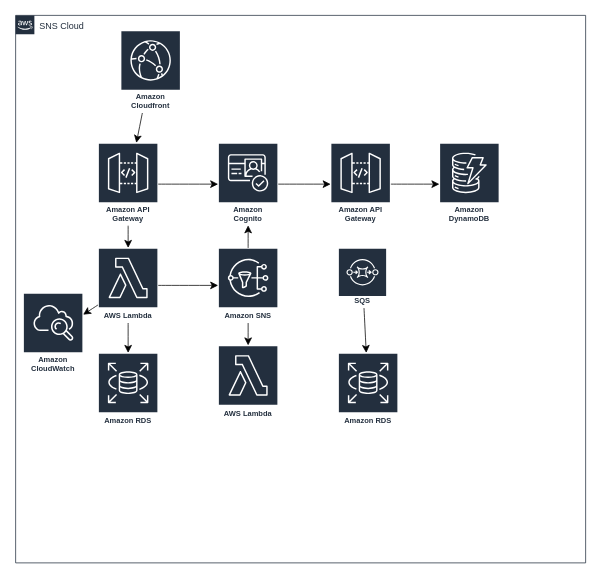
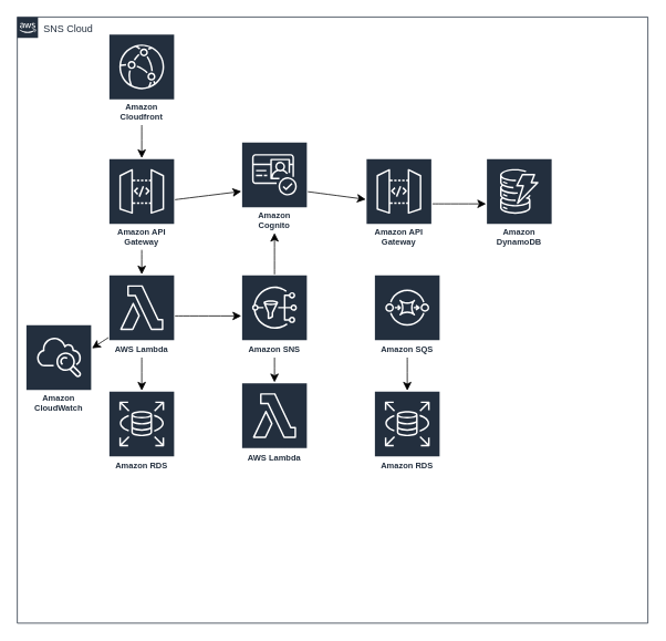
- <mxCell id="18" value="Amazon Cloudfront" style="sketch=0;outlineConnect=0;fontColor=#232F3E;gradientColor=none;strokeColor=#ffffff;fillColor=#232F3E;dashed=0;verticalLabelPosition=middle;verticalAlign=bottom;align=center;html=1;whiteSpace=wrap;fontSize=10;fontStyle=1;spacing=3;shape=mxgraph.aws4.productIcon;prIcon=mxgraph.aws4.cloudfront;" vertex="1" parent="2"><mxGeometry x="140" y="20" width="80" height="110" as="geometry" /></mxCell>
+ <mxCell id="18" value="Amazon Cloudfront" style="sketch=0;outlineConnect=0;fontColor=#232F3E;gradientColor=none;strokeColor=#ffffff;fillColor=#232F3E;dashed=0;verticalLabelPosition=middle;verticalAlign=bottom;align=center;html=1;whiteSpace=wrap;fontSize=10;fontStyle=1;spacing=3;shape=mxgraph.aws4.productIcon;prIcon=mxgraph.aws4.cloudfront;" vertex="1" parent="2"><mxGeometry x="110" y="20" width="80" height="110" as="geometry" /></mxCell>
- <mxCell id="4" value="Amazon Cognito" style="sketch=0;outlineConnect=0;fontColor=#232F3E;gradientColor=none;strokeColor=#ffffff;fillColor=#232F3E;dashed=0;verticalLabelPosition=middle;verticalAlign=bottom;align=center;html=1;whiteSpace=wrap;fontSize=10;fontStyle=1;spacing=3;shape=mxgraph.aws4.productIcon;prIcon=mxgraph.aws4.cognito;" vertex="1" parent="2"><mxGeometry x="270" y="170" width="80" height="110" as="geometry" /></mxCell>
+ <mxCell id="4" value="Amazon Cognito" style="sketch=0;outlineConnect=0;fontColor=#232F3E;gradientColor=none;strokeColor=#ffffff;fillColor=#232F3E;dashed=0;verticalLabelPosition=middle;verticalAlign=bottom;align=center;html=1;whiteSpace=wrap;fontSize=10;fontStyle=1;spacing=3;shape=mxgraph.aws4.productIcon;prIcon=mxgraph.aws4.cognito;" vertex="1" parent="2"><mxGeometry x="270" y="150" width="80" height="110" as="geometry" /></mxCell>
- <mxCell id="9" value="Amazon SQS" style="sketch=0;outlineConnect=0;fontColor=#232F3E;gradientColor=none;strokeColor=#ffffff;fillColor=#232F3E;dashed=0;verticalLabelPosition=middle;verticalAlign=bottom;align=center;html=1;whiteSpace=wrap;fontSize=10;fontStyle=1;spacing=3;shape=mxgraph.aws4.productIcon;prIcon=mxgraph.aws4.sqs;" vertex="1" parent="2"><mxGeometry x="430" y="310" width="65" height="80" as="geometry" /></mxCell>
+ <mxCell id="9" value="Amazon SQS" style="sketch=0;outlineConnect=0;fontColor=#232F3E;gradientColor=none;strokeColor=#ffffff;fillColor=#232F3E;dashed=0;verticalLabelPosition=middle;verticalAlign=bottom;align=center;html=1;whiteSpace=wrap;fontSize=10;fontStyle=1;spacing=3;shape=mxgraph.aws4.productIcon;prIcon=mxgraph.aws4.sqs;" vertex="1" parent="2"><mxGeometry x="430" y="310" width="80" height="100" as="geometry" /></mxCell>
